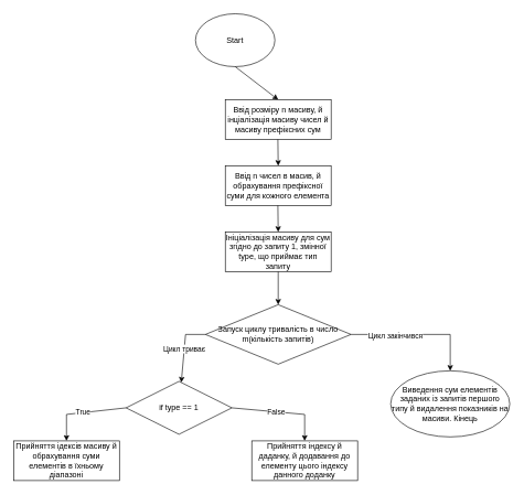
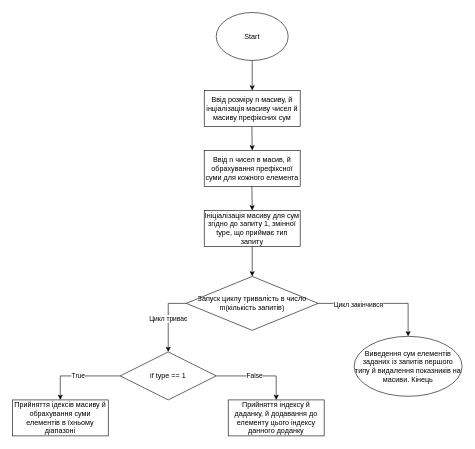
- <mxCell id="2" value="Start" style="ellipse;whiteSpace=wrap;html=1;" vertex="1" parent="1"><mxGeometry x="295" y="20" width="120" height="80" as="geometry" /></mxCell>
+ <mxCell id="2" value="Start" style="ellipse;whiteSpace=wrap;html=1;" vertex="1" parent="1"><mxGeometry x="360" y="20" width="120" height="80" as="geometry" /></mxCell>
- <mxCell id="9" value="if type == 1" style="rhombus;whiteSpace=wrap;html=1;" vertex="1" parent="1"><mxGeometry x="190" y="576" width="160" height="80" as="geometry" /></mxCell>
+ <mxCell id="9" value="if type == 1" style="rhombus;whiteSpace=wrap;html=1;" vertex="1" parent="1"><mxGeometry x="200" y="586" width="160" height="80" as="geometry" /></mxCell>
